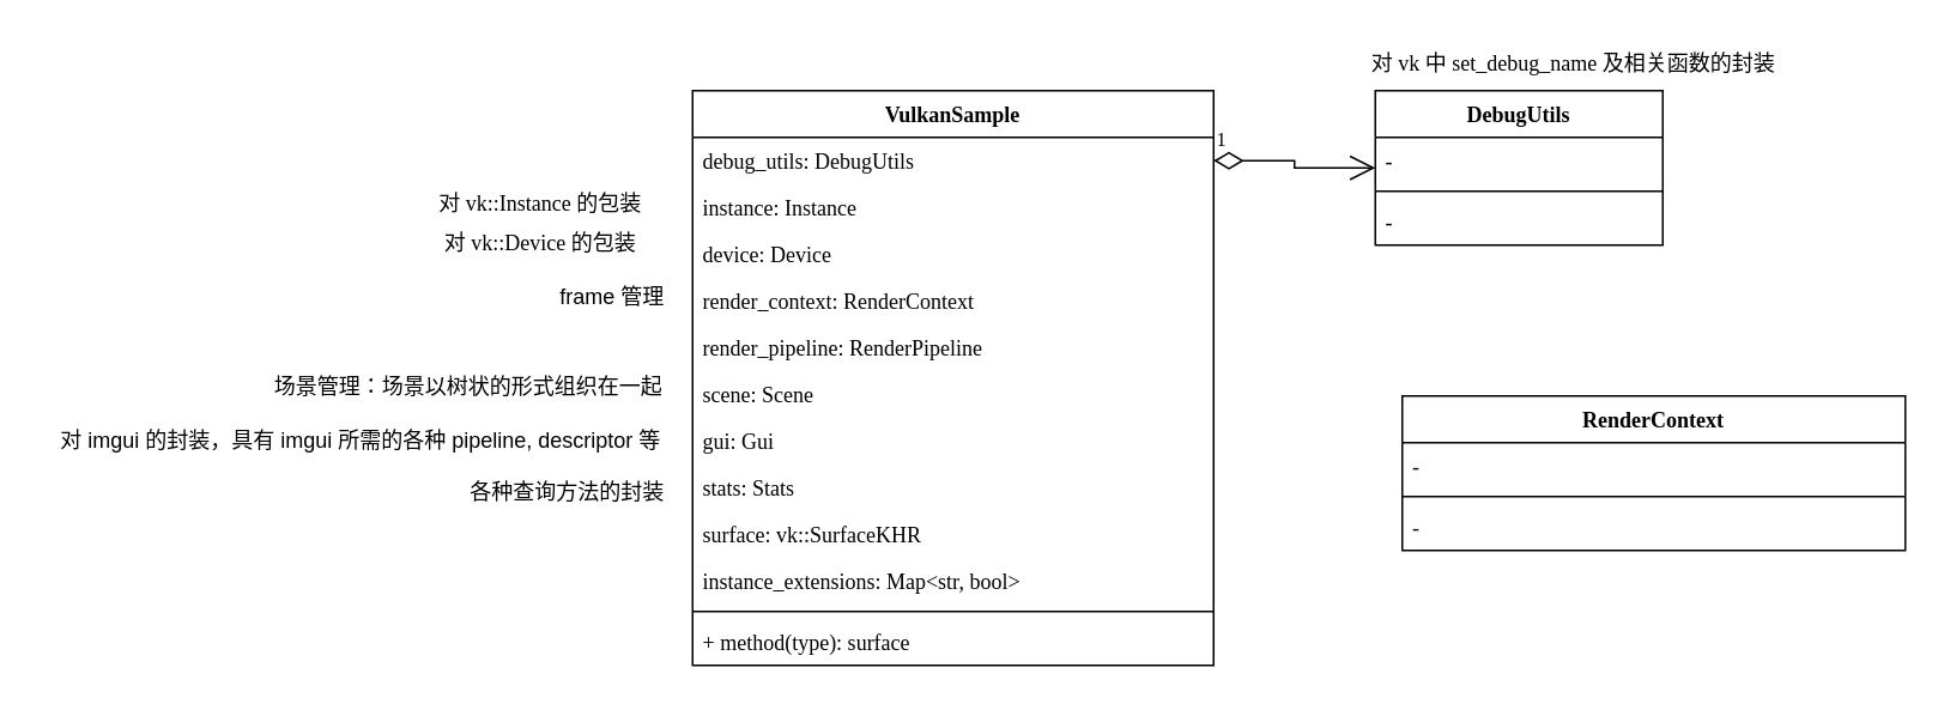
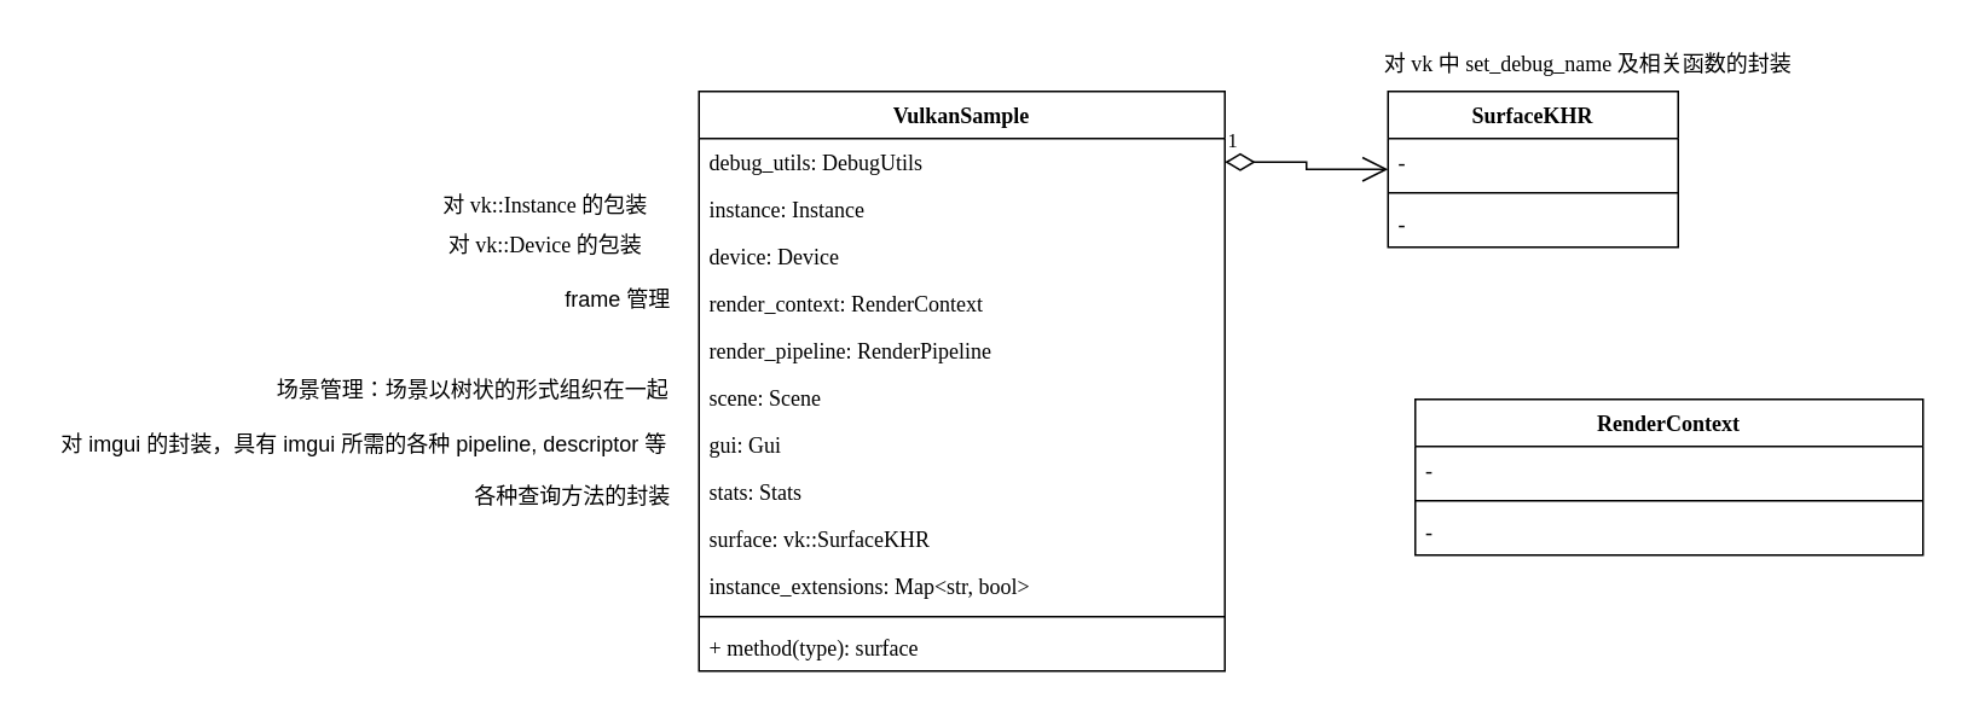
- <mxCell id="15" value="DebugUtils" style="swimlane;fontStyle=1;align=center;verticalAlign=top;childLayout=stackLayout;horizontal=1;startSize=26;horizontalStack=0;resizeParent=1;resizeParentMax=0;resizeLast=0;collapsible=1;marginBottom=0;whiteSpace=wrap;html=1;fontFamily=Lucida Console;" parent="1" vertex="1"><mxGeometry x="765" y="50" width="160" height="86" as="geometry" /></mxCell>
+ <mxCell id="15" value="SurfaceKHR" style="swimlane;fontStyle=1;align=center;verticalAlign=top;childLayout=stackLayout;horizontal=1;startSize=26;horizontalStack=0;resizeParent=1;resizeParentMax=0;resizeLast=0;collapsible=1;marginBottom=0;whiteSpace=wrap;html=1;fontFamily=Lucida Console;" parent="1" vertex="1"><mxGeometry x="765" y="50" width="160" height="86" as="geometry" /></mxCell>
